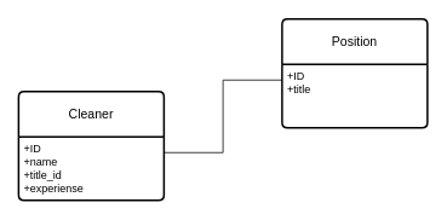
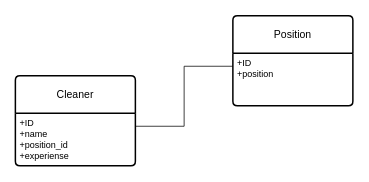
- <mxCell id="5" value="+ID&lt;br&gt;+title" style="align=left;strokeColor=none;fillColor=none;spacingLeft=4;fontSize=12;verticalAlign=top;resizable=0;rotatable=0;part=1;html=1;" vertex="1" parent="4"><mxGeometry y="50" width="160" height="70" as="geometry" /></mxCell>
+ <mxCell id="5" value="+ID&lt;br&gt;+position" style="align=left;strokeColor=none;fillColor=none;spacingLeft=4;fontSize=12;verticalAlign=top;resizable=0;rotatable=0;part=1;html=1;" vertex="1" parent="4"><mxGeometry y="50" width="160" height="70" as="geometry" /></mxCell>
- <mxCell id="3" value="+ID&lt;br&gt;+name&lt;br&gt;+title_id&lt;br&gt;+experiense" style="align=left;strokeColor=none;fillColor=none;spacingLeft=4;fontSize=12;verticalAlign=top;resizable=0;rotatable=0;part=1;html=1;" vertex="1" parent="2"><mxGeometry y="50" width="160" height="70" as="geometry" /></mxCell>
+ <mxCell id="3" value="+ID&lt;br&gt;+name&lt;br&gt;+position_id&lt;br&gt;+experiense" style="align=left;strokeColor=none;fillColor=none;spacingLeft=4;fontSize=12;verticalAlign=top;resizable=0;rotatable=0;part=1;html=1;" vertex="1" parent="2"><mxGeometry y="50" width="160" height="70" as="geometry" /></mxCell>
